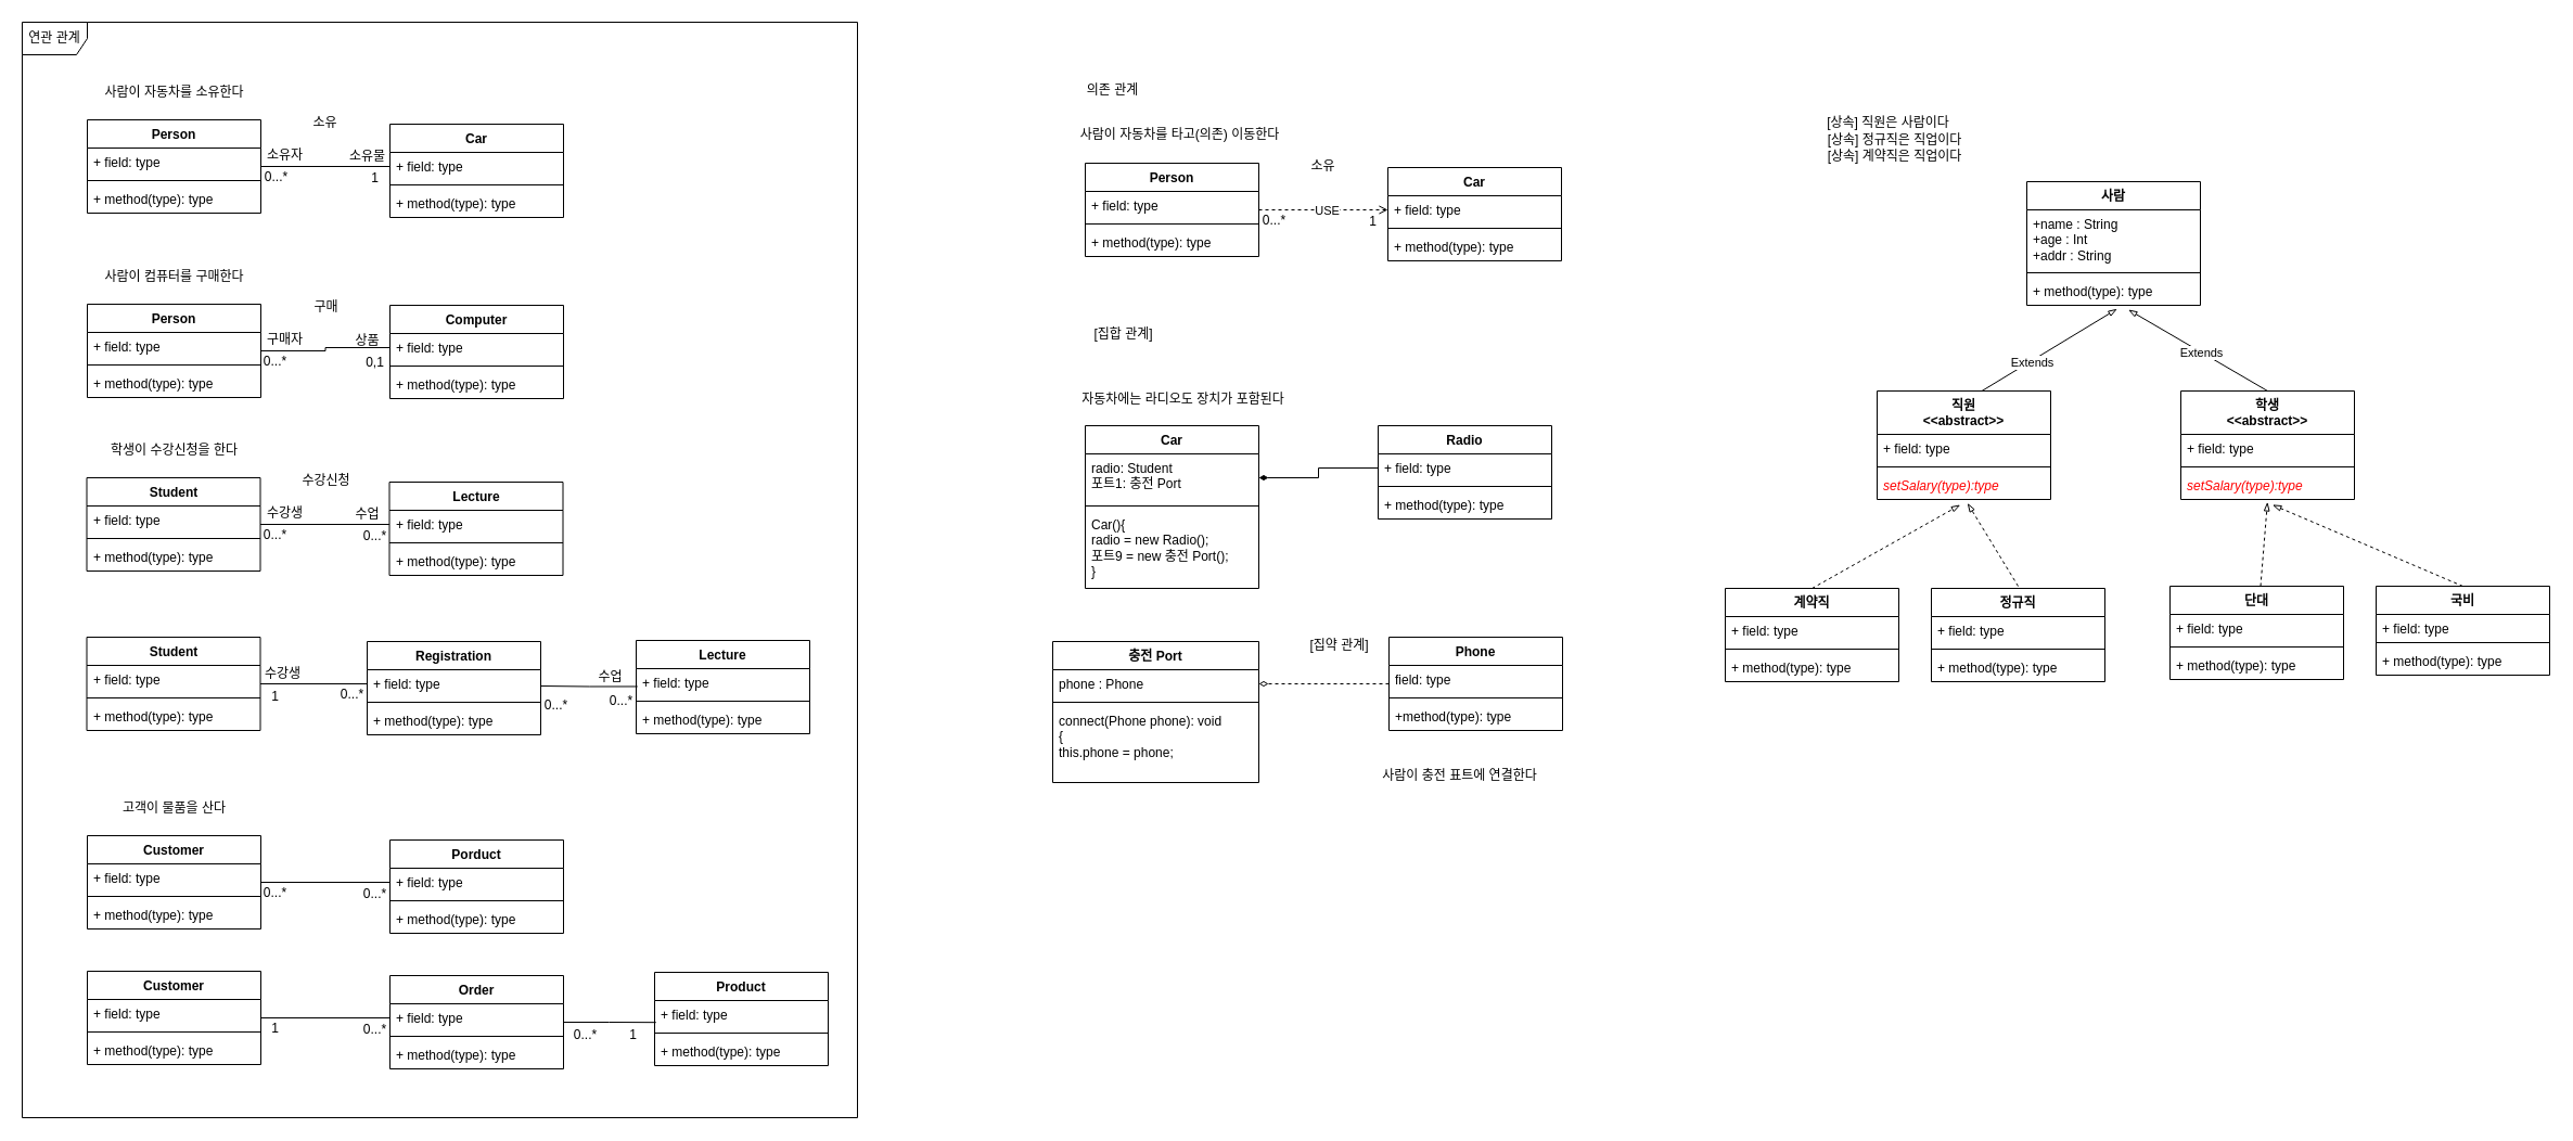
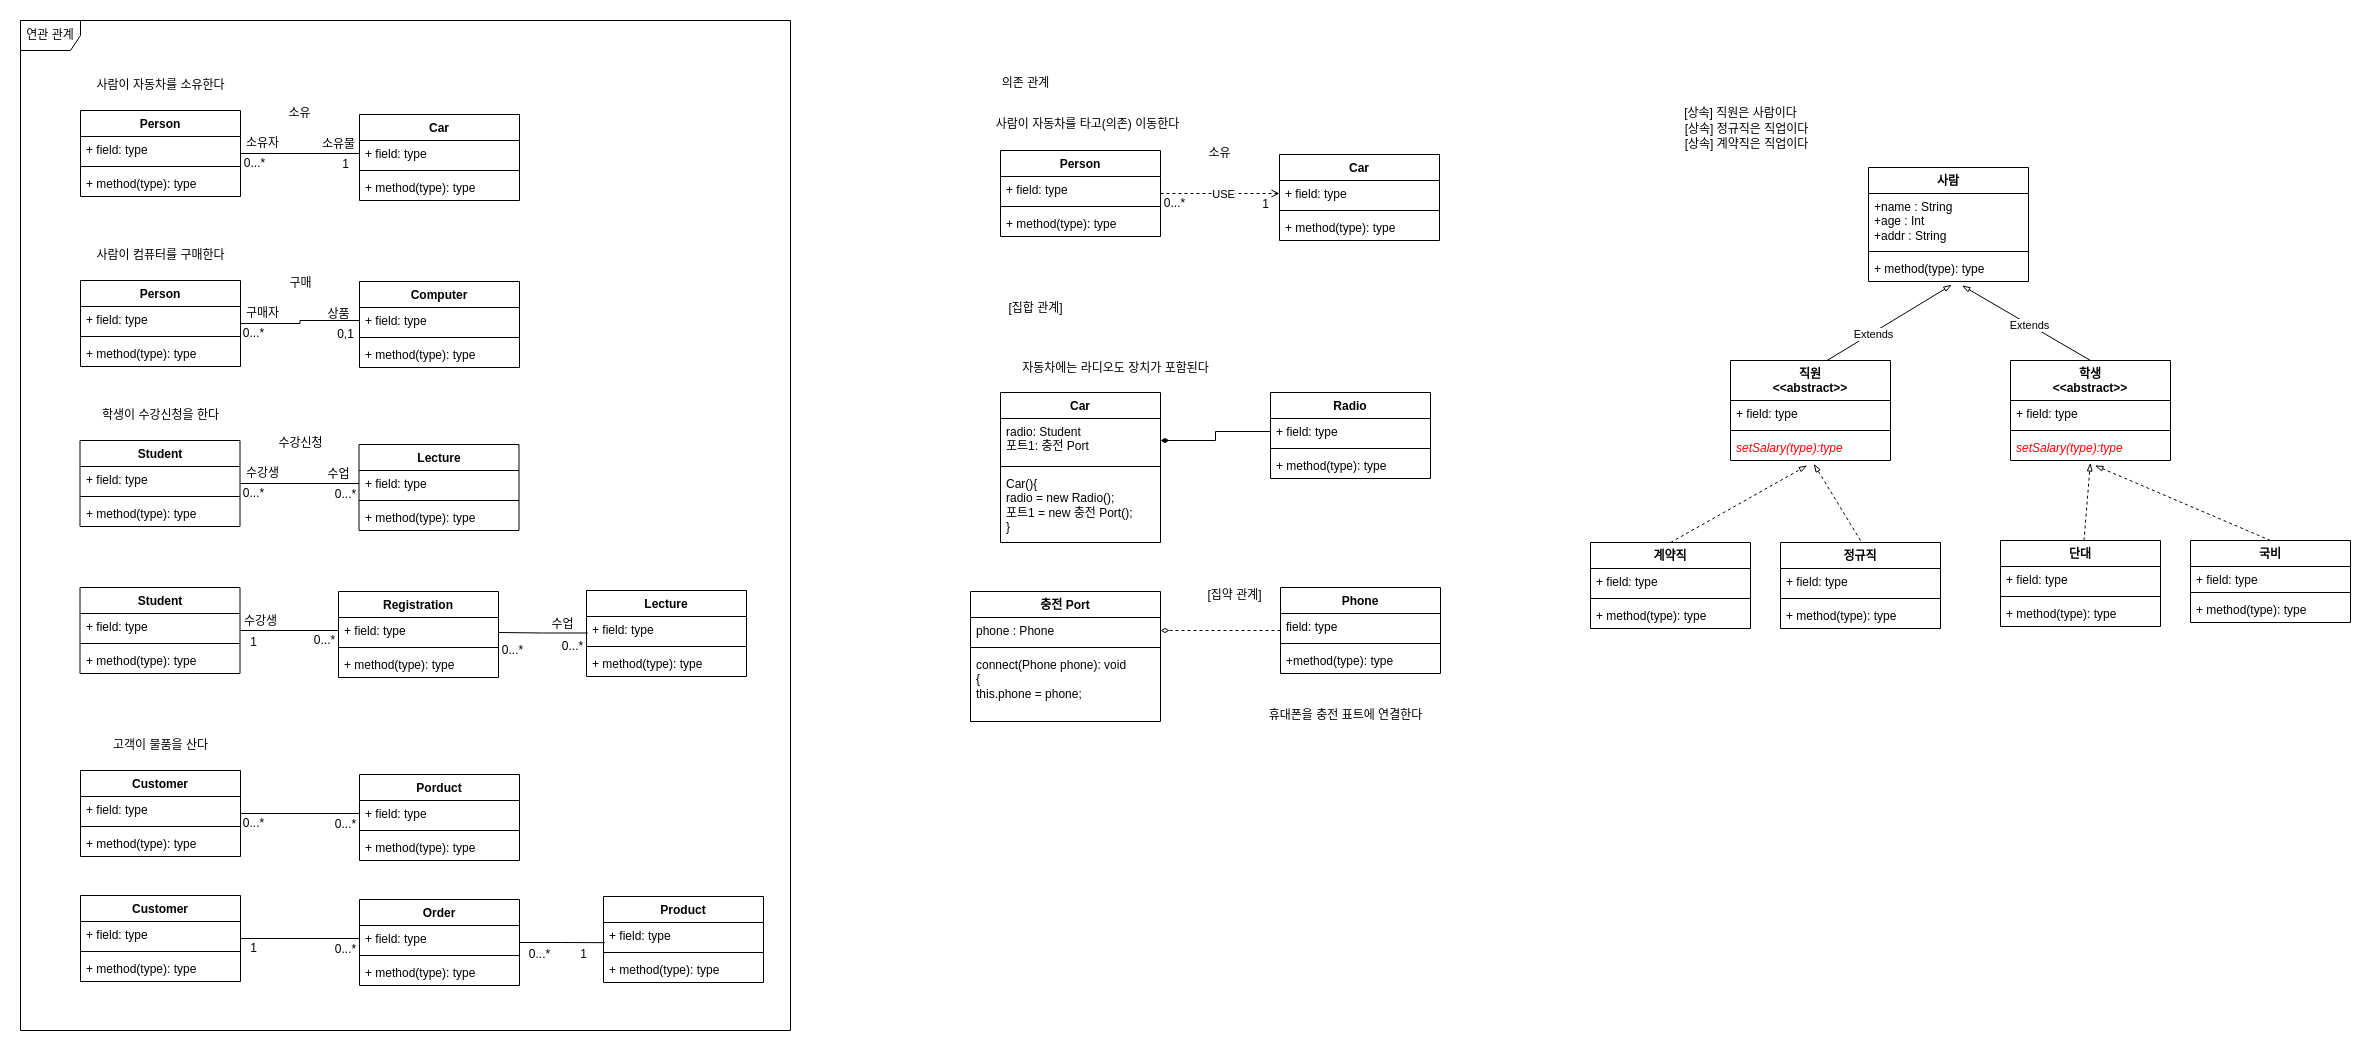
- <mxCell id="123" value="자동차에는 라디오도 장치가 포함된다" style="text;html=1;align=center;verticalAlign=middle;resizable=0;points=[];autosize=1;strokeColor=none;fillColor=none;" vertex="1" parent="1"><mxGeometry x="975" y="353" width="230" height="30" as="geometry" /></mxCell>
+ <mxCell id="123" value="자동차에는 라디오도 장치가 포함된다" style="text;html=1;align=center;verticalAlign=middle;resizable=0;points=[];autosize=1;strokeColor=none;fillColor=none;" vertex="1" parent="1"><mxGeometry x="1000" y="353" width="230" height="30" as="geometry" /></mxCell>
- <mxCell id="116" value="Car(){&lt;div&gt;radio = new Radio();&lt;/div&gt;&lt;div&gt;포트9 = new 충전 Port();&lt;/div&gt;&lt;div&gt;}&lt;/div&gt;" style="text;strokeColor=none;fillColor=none;align=left;verticalAlign=top;spacingLeft=4;spacingRight=4;overflow=hidden;rotatable=0;points=[[0,0.5],[1,0.5]];portConstraint=eastwest;whiteSpace=wrap;html=1;" vertex="1" parent="113"><mxGeometry y="78" width="160" height="72" as="geometry" /></mxCell>
+ <mxCell id="116" value="Car(){&lt;div&gt;radio = new Radio();&lt;/div&gt;&lt;div&gt;포트1 = new 충전 Port();&lt;/div&gt;&lt;div&gt;}&lt;/div&gt;" style="text;strokeColor=none;fillColor=none;align=left;verticalAlign=top;spacingLeft=4;spacingRight=4;overflow=hidden;rotatable=0;points=[[0,0.5],[1,0.5]];portConstraint=eastwest;whiteSpace=wrap;html=1;" vertex="1" parent="113"><mxGeometry y="78" width="160" height="72" as="geometry" /></mxCell>
- <mxCell id="134" value="사람이 충전 표트에 연결한다" style="text;html=1;align=center;verticalAlign=middle;resizable=0;points=[];autosize=1;strokeColor=none;fillColor=none;" vertex="1" parent="1"><mxGeometry x="1250" y="700" width="190" height="30" as="geometry" /></mxCell>
+ <mxCell id="134" value="휴대폰을 충전 표트에 연결한다" style="text;html=1;align=center;verticalAlign=middle;resizable=0;points=[];autosize=1;strokeColor=none;fillColor=none;" vertex="1" parent="1"><mxGeometry x="1250" y="700" width="190" height="30" as="geometry" /></mxCell>
